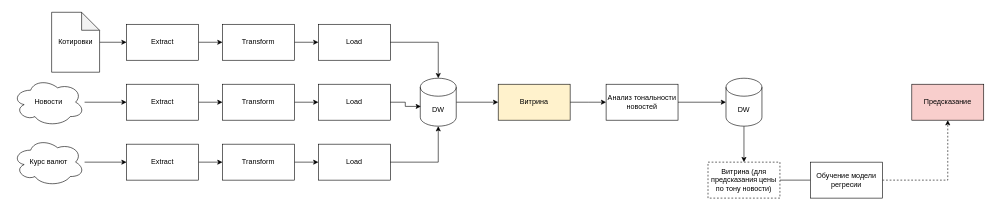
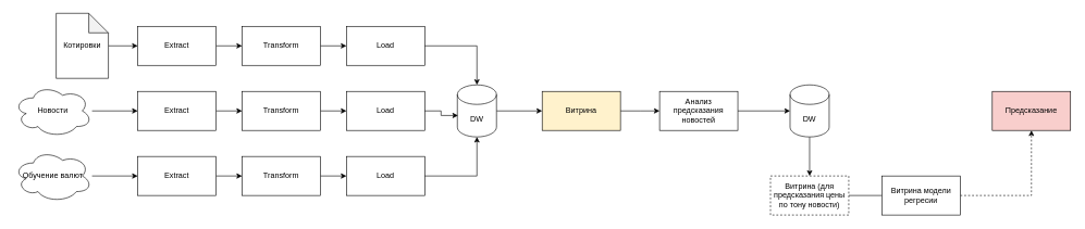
- <mxCell id="30" value="Анализ тональности новостей" style="rounded=0;whiteSpace=wrap;html=1;" vertex="1" parent="1"><mxGeometry x="1010" y="140" width="120" height="60" as="geometry" /></mxCell>
+ <mxCell id="30" value="Анализ предсказания новостей" style="rounded=0;whiteSpace=wrap;html=1;" vertex="1" parent="1"><mxGeometry x="1010" y="140" width="120" height="60" as="geometry" /></mxCell>
- <mxCell id="22" value="Курс валют" style="ellipse;shape=cloud;whiteSpace=wrap;html=1;" vertex="1" parent="1"><mxGeometry x="20" y="230" width="120" height="80" as="geometry" /></mxCell>
+ <mxCell id="22" value="Обучение валют" style="ellipse;shape=cloud;whiteSpace=wrap;html=1;" vertex="1" parent="1"><mxGeometry x="20" y="230" width="120" height="80" as="geometry" /></mxCell>
- <mxCell id="37" value="Обучение модели регресии" style="rounded=0;whiteSpace=wrap;html=1;" vertex="1" parent="1"><mxGeometry x="1351" y="270" width="120" height="60" as="geometry" /></mxCell>
+ <mxCell id="37" value="Витрина модели регресии" style="rounded=0;whiteSpace=wrap;html=1;" vertex="1" parent="1"><mxGeometry x="1351" y="270" width="120" height="60" as="geometry" /></mxCell>
